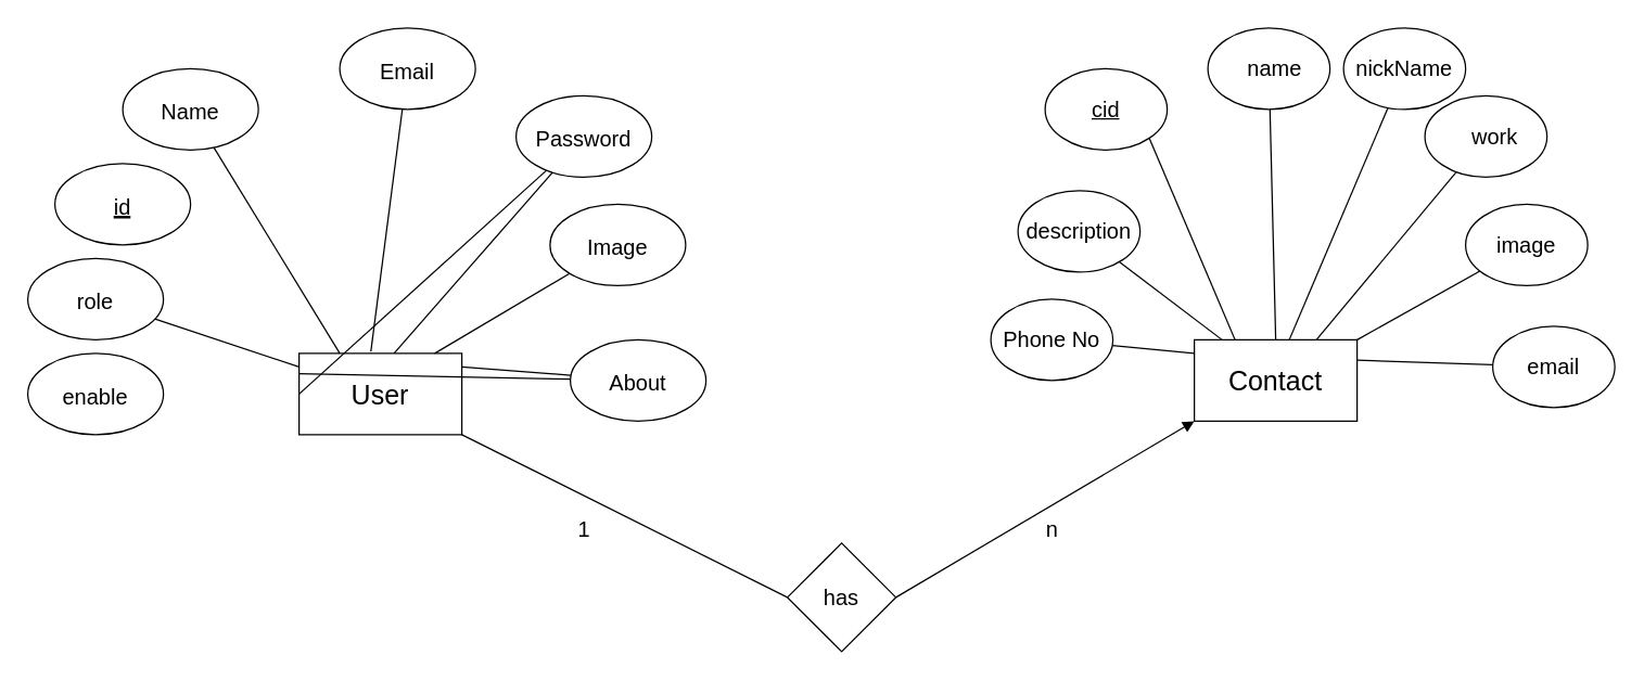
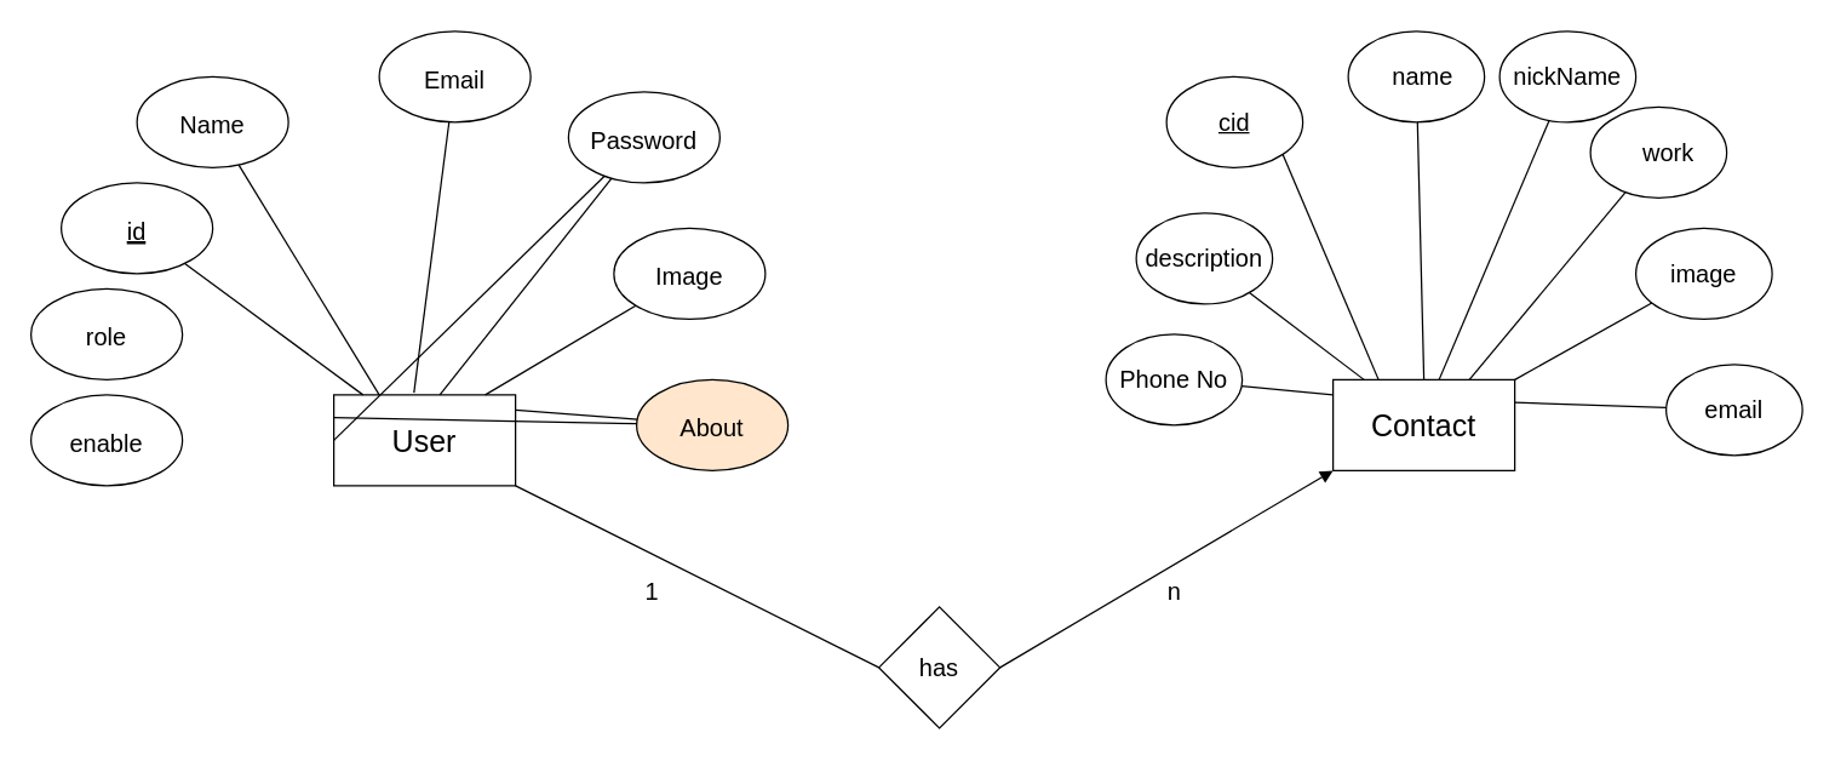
- <mxCell id="7" value="&lt;font style=&quot;font-size: 16px;&quot;&gt;Password&lt;/font&gt;" style="ellipse;whiteSpace=wrap;html=1;fontSize=20;" vertex="1" parent="1"><mxGeometry x="380" y="70" width="100" height="60" as="geometry" /></mxCell>
+ <mxCell id="7" value="&lt;font style=&quot;font-size: 16px;&quot;&gt;Password&lt;/font&gt;" style="ellipse;whiteSpace=wrap;html=1;fontSize=20;" vertex="1" parent="1"><mxGeometry x="375" y="60" width="100" height="60" as="geometry" /></mxCell>
- <mxCell id="17" value="" style="endArrow=none;html=1;rounded=0;fontSize=16;" edge="1" parent="1" source="2" target="10"><mxGeometry width="50" height="50" relative="1" as="geometry"><mxPoint x="260" y="270" as="sourcePoint" /><mxPoint x="167.213" y="118.166" as="targetPoint" /></mxGeometry></mxCell>
+ <mxCell id="17" value="" style="endArrow=none;html=1;rounded=0;fontSize=16;" edge="1" parent="1" source="2" target="4"><mxGeometry width="50" height="50" relative="1" as="geometry"><mxPoint x="260" y="270" as="sourcePoint" /><mxPoint x="167.213" y="118.166" as="targetPoint" /></mxGeometry></mxCell>
- <mxCell id="9" value="&lt;font style=&quot;font-size: 16px;&quot;&gt;About&lt;/font&gt;" style="ellipse;whiteSpace=wrap;html=1;fontSize=20;" vertex="1" parent="1"><mxGeometry x="420" y="250" width="100" height="60" as="geometry" /></mxCell>
+ <mxCell id="9" value="&lt;font style=&quot;font-size: 16px;&quot;&gt;About&lt;/font&gt;" style="ellipse;whiteSpace=wrap;html=1;fontSize=20;fillColor=#ffe6cc;" vertex="1" parent="1"><mxGeometry x="420" y="250" width="100" height="60" as="geometry" /></mxCell>
